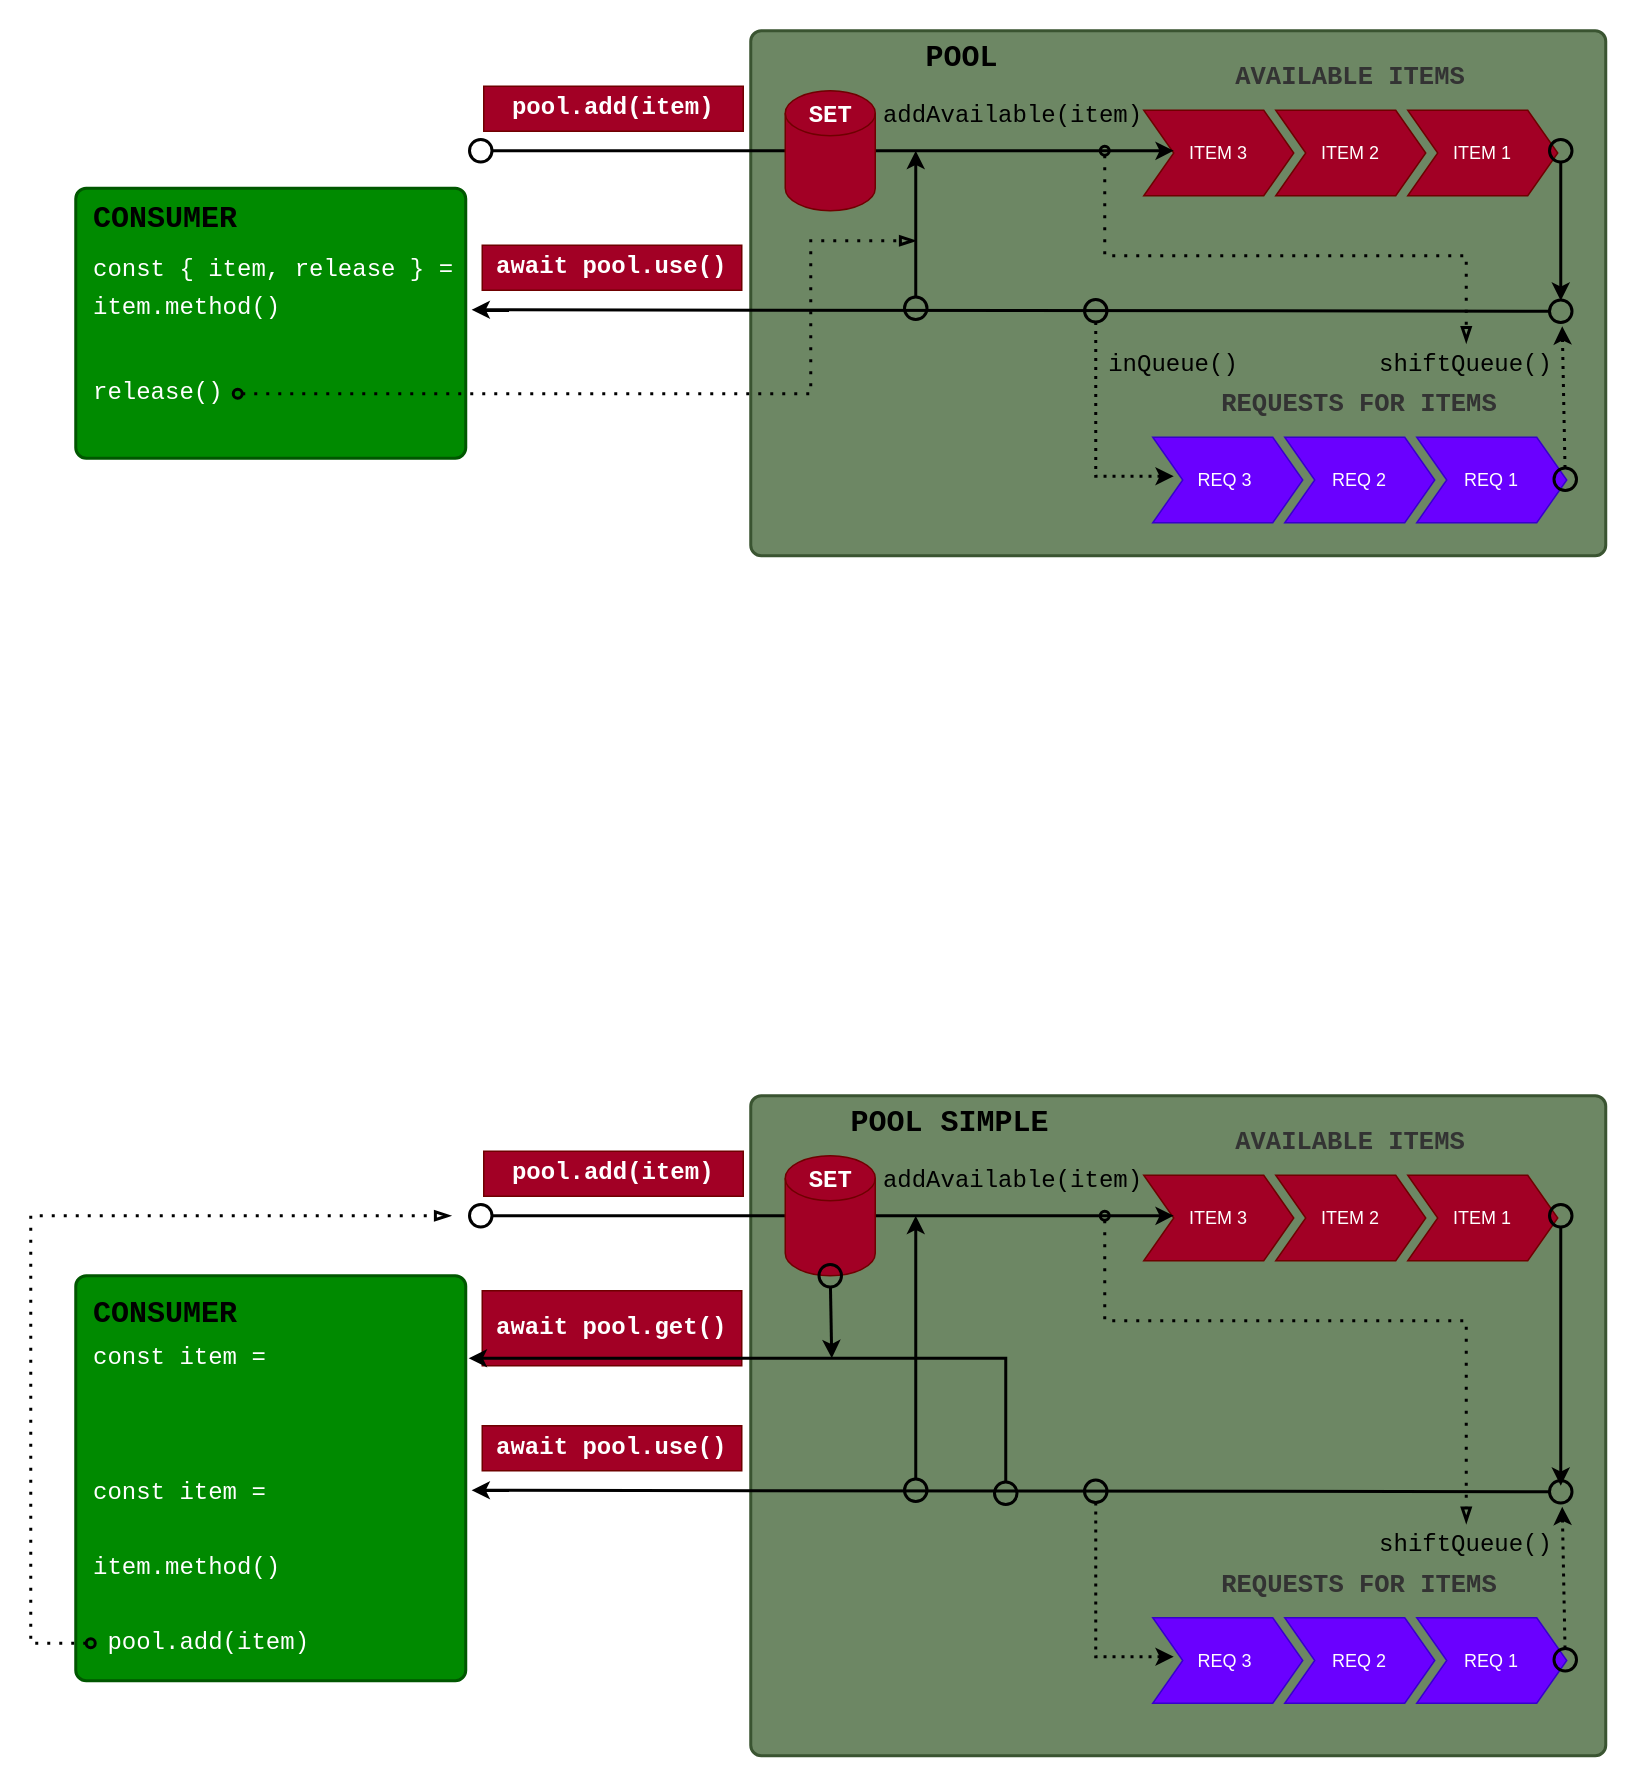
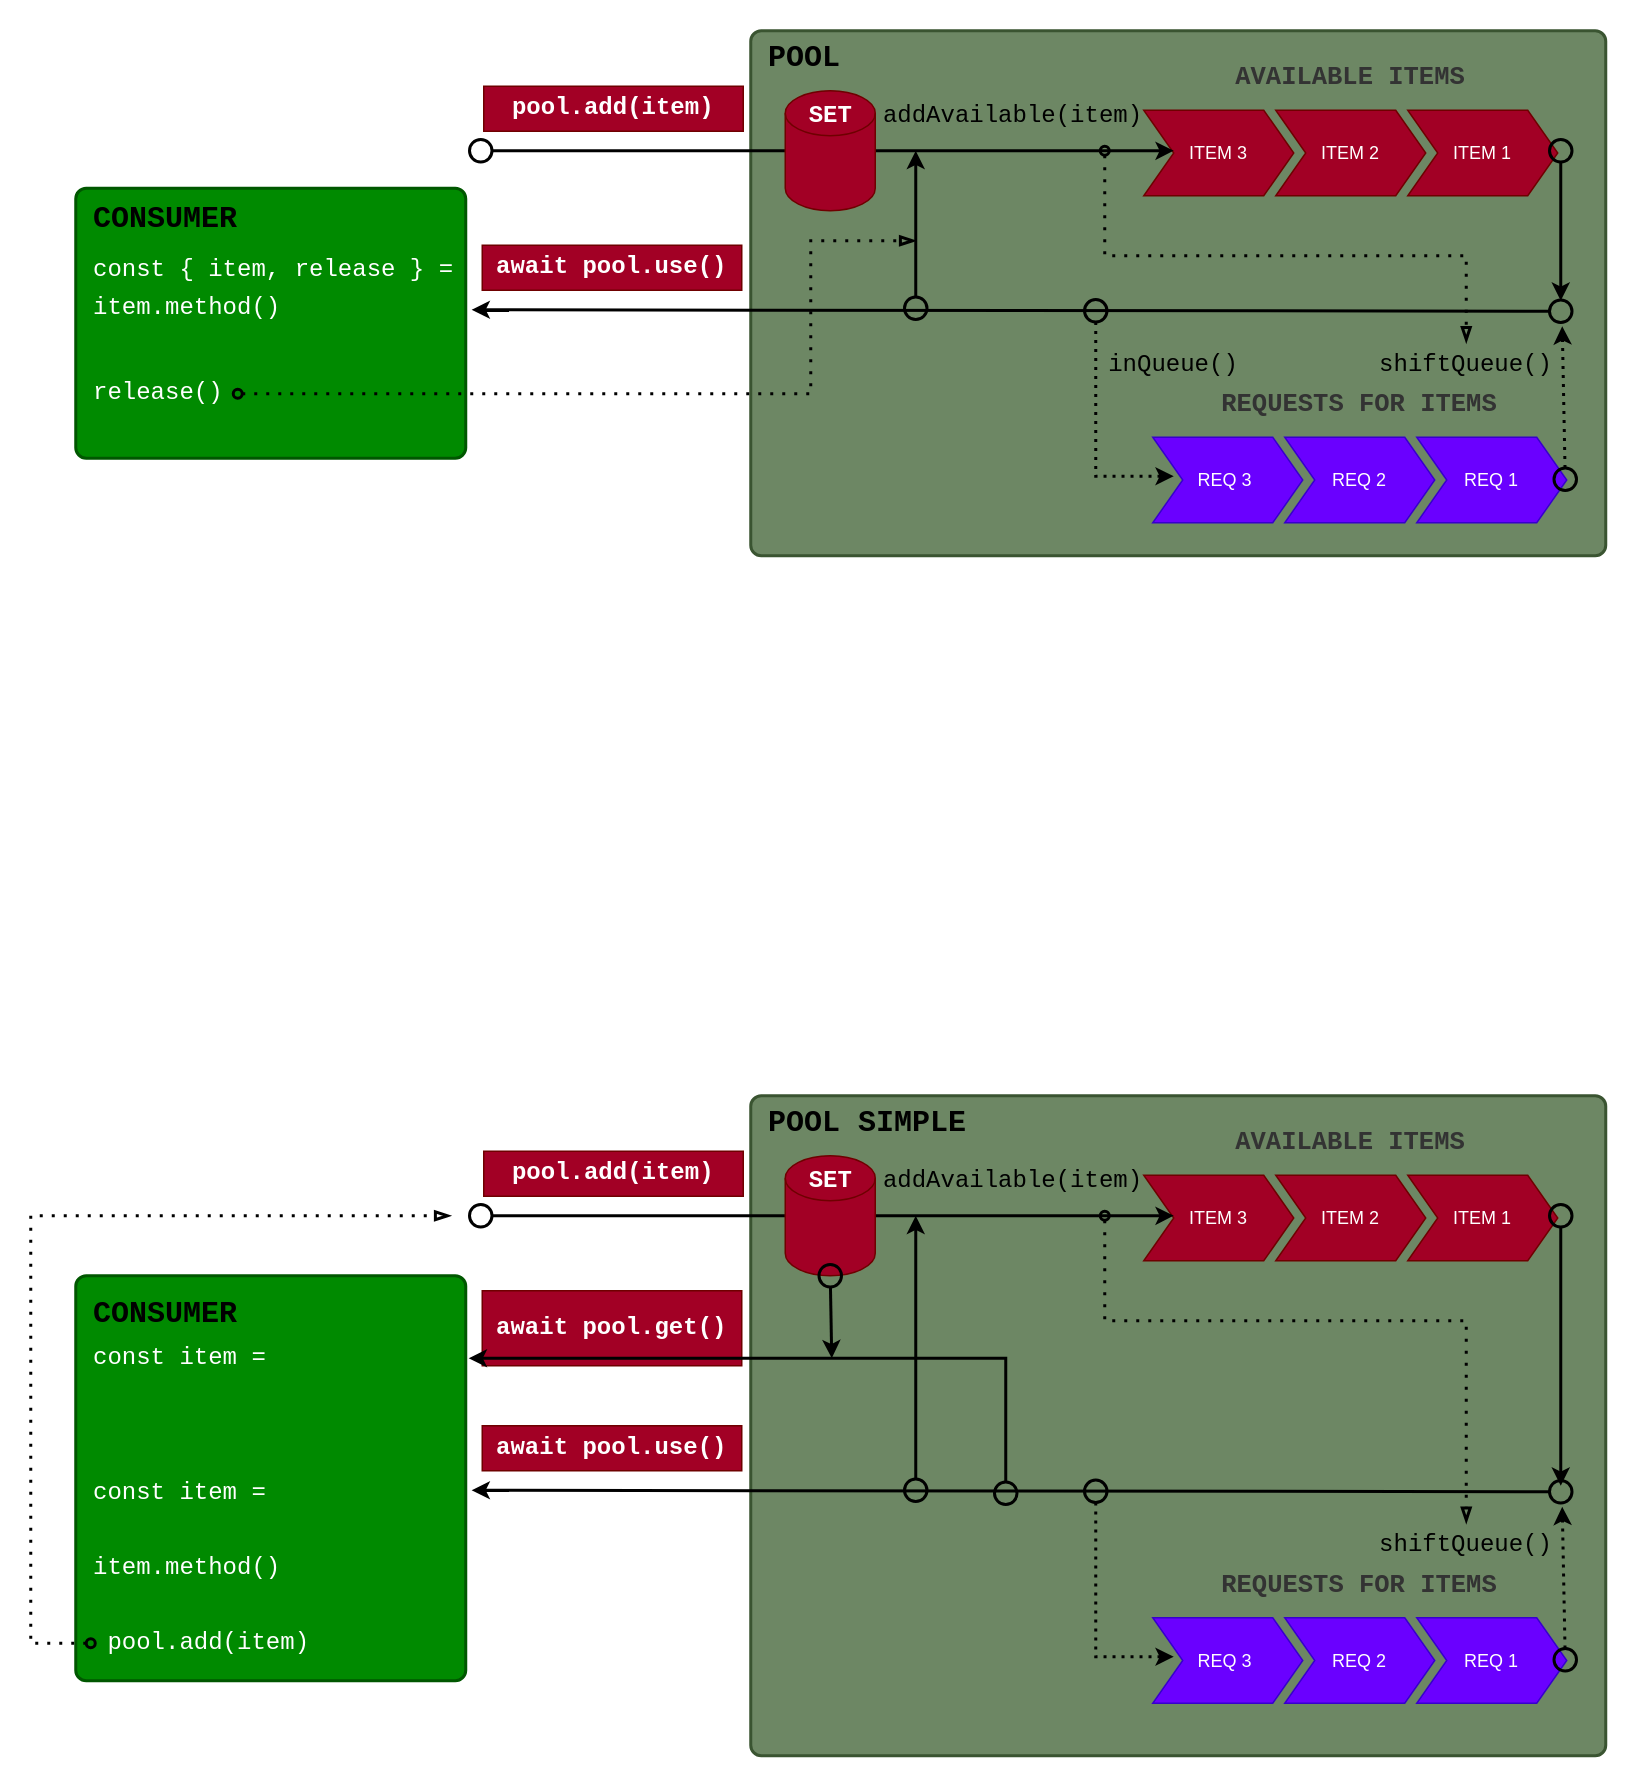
- <mxCell id="22" value="POOL" style="text;html=1;strokeColor=none;fillColor=none;align=left;verticalAlign=middle;whiteSpace=wrap;rounded=0;fontFamily=Courier New;fontSize=20;fontStyle=1" parent="1" vertex="1"><mxGeometry x="615" y="23" width="60" height="30" as="geometry" /></mxCell>
+ <mxCell id="22" value="POOL" style="text;html=1;strokeColor=none;fillColor=none;align=left;verticalAlign=middle;whiteSpace=wrap;rounded=0;fontFamily=Courier New;fontSize=20;fontStyle=1" parent="1" vertex="1"><mxGeometry x="510" y="23" width="60" height="30" as="geometry" /></mxCell>
- <mxCell id="51" value="POOL SIMPLE" style="text;html=1;strokeColor=none;fillColor=none;align=left;verticalAlign=middle;whiteSpace=wrap;rounded=0;fontFamily=Courier New;fontSize=20;fontStyle=1" parent="1" vertex="1"><mxGeometry x="565" y="733" width="160" height="30" as="geometry" /></mxCell>
+ <mxCell id="51" value="POOL SIMPLE" style="text;html=1;strokeColor=none;fillColor=none;align=left;verticalAlign=middle;whiteSpace=wrap;rounded=0;fontFamily=Courier New;fontSize=20;fontStyle=1" parent="1" vertex="1"><mxGeometry x="510" y="733" width="160" height="30" as="geometry" /></mxCell>
